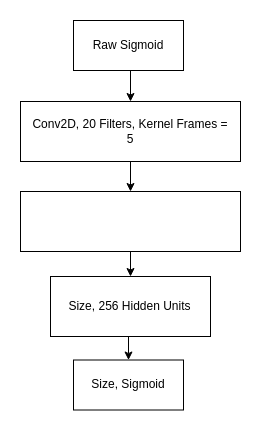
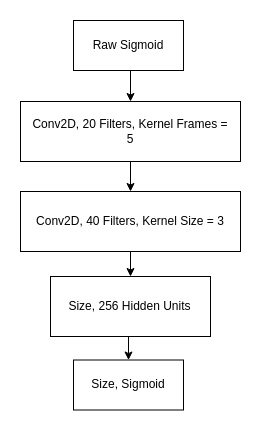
+ <mxCell id="7" value="Conv2D, 40 Filters, Kernel Size = 3 " style="text;html=1;strokeColor=none;fillColor=none;align=center;verticalAlign=middle;whiteSpace=wrap;rounded=0;" parent="1" vertex="1"><mxGeometry x="30" y="201" width="200" height="40" as="geometry" /></mxCell>
